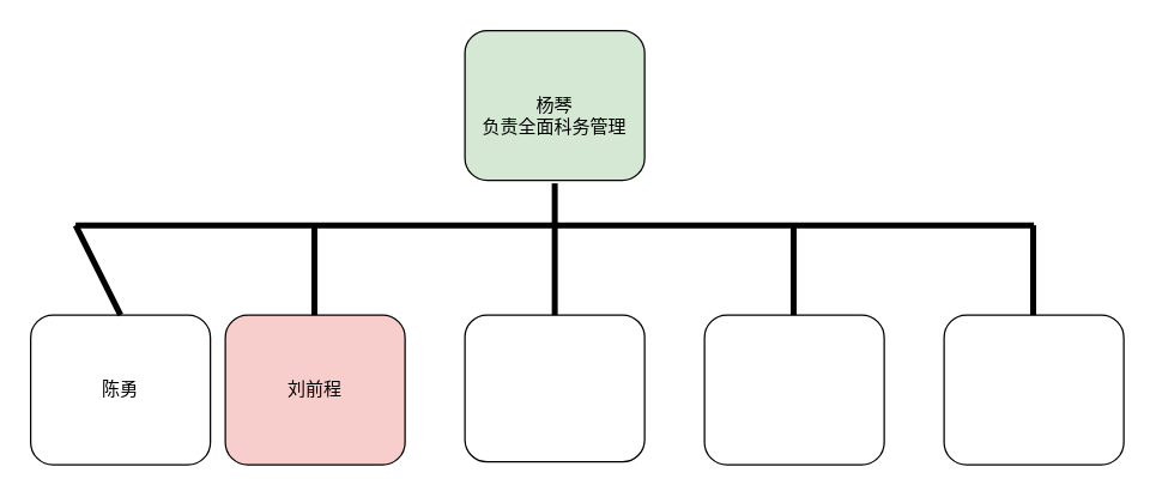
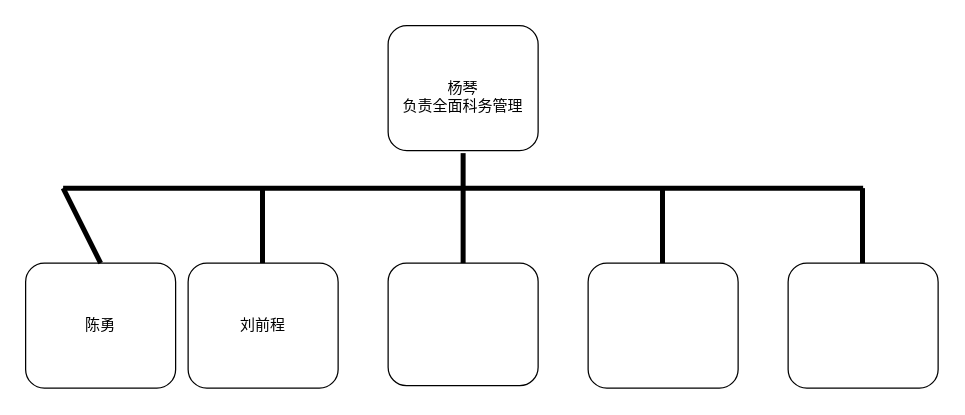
- <mxCell id="8" value="&lt;br&gt;杨琴&lt;br&gt;负责全面科务管理" style="rounded=1;whiteSpace=wrap;html=1;fillColor=#d5e8d4;" vertex="1" parent="1"><mxGeometry x="310" y="20" width="120" height="100" as="geometry" /></mxCell>
+ <mxCell id="8" value="&lt;br&gt;杨琴&lt;br&gt;负责全面科务管理" style="rounded=1;whiteSpace=wrap;html=1;" vertex="1" parent="1"><mxGeometry x="310" y="20" width="120" height="100" as="geometry" /></mxCell>
- <mxCell id="3" value="刘前程" style="rounded=1;whiteSpace=wrap;html=1;fillColor=#f8cecc;" vertex="1" parent="1"><mxGeometry x="150" y="210" width="120" height="100" as="geometry" /></mxCell>
+ <mxCell id="3" value="刘前程" style="rounded=1;whiteSpace=wrap;html=1;" vertex="1" parent="1"><mxGeometry x="150" y="210" width="120" height="100" as="geometry" /></mxCell>
